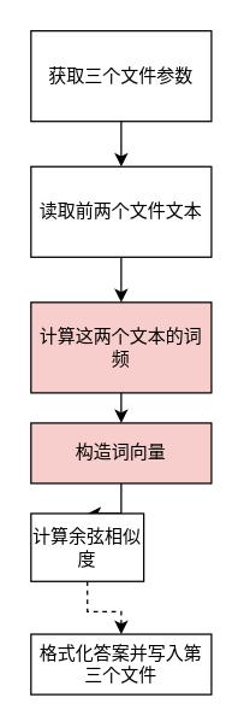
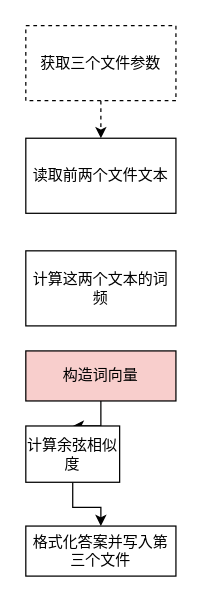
- <mxCell id="2" value="获取三个文件参数" style="rounded=0;whiteSpace=wrap;html=1;" parent="1" vertex="1"><mxGeometry x="20" y="20" width="120" height="60" as="geometry" /></mxCell>
+ <mxCell id="2" value="获取三个文件参数" style="rounded=0;whiteSpace=wrap;html=1;dashed=1;" parent="1" vertex="1"><mxGeometry x="20" y="20" width="120" height="60" as="geometry" /></mxCell>
- <mxCell id="4" value="" style="endArrow=classic;html=1;exitX=0.5;exitY=1;exitDx=0;exitDy=0;entryX=0.5;entryY=0;entryDx=0;entryDy=0;" parent="1" source="2" target="3" edge="1"><mxGeometry width="50" height="50" relative="1" as="geometry"><mxPoint x="20" y="290" as="sourcePoint" /><mxPoint x="70" y="240" as="targetPoint" /></mxGeometry></mxCell>
+ <mxCell id="4" value="" style="endArrow=classic;html=1;exitX=0.5;exitY=1;exitDx=0;exitDy=0;entryX=0.5;entryY=0;entryDx=0;entryDy=0;dashed=1;" parent="1" source="2" target="3" edge="1"><mxGeometry width="50" height="50" relative="1" as="geometry"><mxPoint x="20" y="290" as="sourcePoint" /><mxPoint x="70" y="240" as="targetPoint" /></mxGeometry></mxCell>
- <mxCell id="6" value="" style="endArrow=classic;html=1;exitX=0.5;exitY=1;exitDx=0;exitDy=0;entryX=0.5;entryY=0;entryDx=0;entryDy=0;" parent="1" source="3" target="5" edge="1"><mxGeometry width="50" height="50" relative="1" as="geometry"><mxPoint x="20" y="320" as="sourcePoint" /><mxPoint x="80" y="190" as="targetPoint" /></mxGeometry></mxCell>
- <mxCell id="5" value="计算这两个文本的词频" style="rounded=0;whiteSpace=wrap;html=1;fillColor=#f8cecc;" parent="1" vertex="1"><mxGeometry x="20" y="200" width="120" height="60" as="geometry" /></mxCell>
+ <mxCell id="5" value="计算这两个文本的词频" style="rounded=0;whiteSpace=wrap;html=1;" parent="1" vertex="1"><mxGeometry x="20" y="200" width="120" height="60" as="geometry" /></mxCell>
- <mxCell id="13" value="" style="endArrow=classic;html=1;exitX=0.5;exitY=1;exitDx=0;exitDy=0;entryX=0.5;entryY=0;entryDx=0;entryDy=0;" parent="1" source="5" target="8" edge="1"><mxGeometry width="50" height="50" relative="1" as="geometry"><mxPoint x="20" y="610" as="sourcePoint" /><mxPoint x="80" y="300" as="targetPoint" /></mxGeometry></mxCell>
- <mxCell id="9" value="" style="edgeStyle=orthogonalEdgeStyle;rounded=0;orthogonalLoop=1;jettySize=auto;html=1;dashed=1;" parent="1" source="10" target="11" edge="1"><mxGeometry relative="1" as="geometry" /></mxCell>
+ <mxCell id="9" value="" style="edgeStyle=orthogonalEdgeStyle;rounded=0;orthogonalLoop=1;jettySize=auto;html=1;" parent="1" source="10" target="11" edge="1"><mxGeometry relative="1" as="geometry" /></mxCell>
